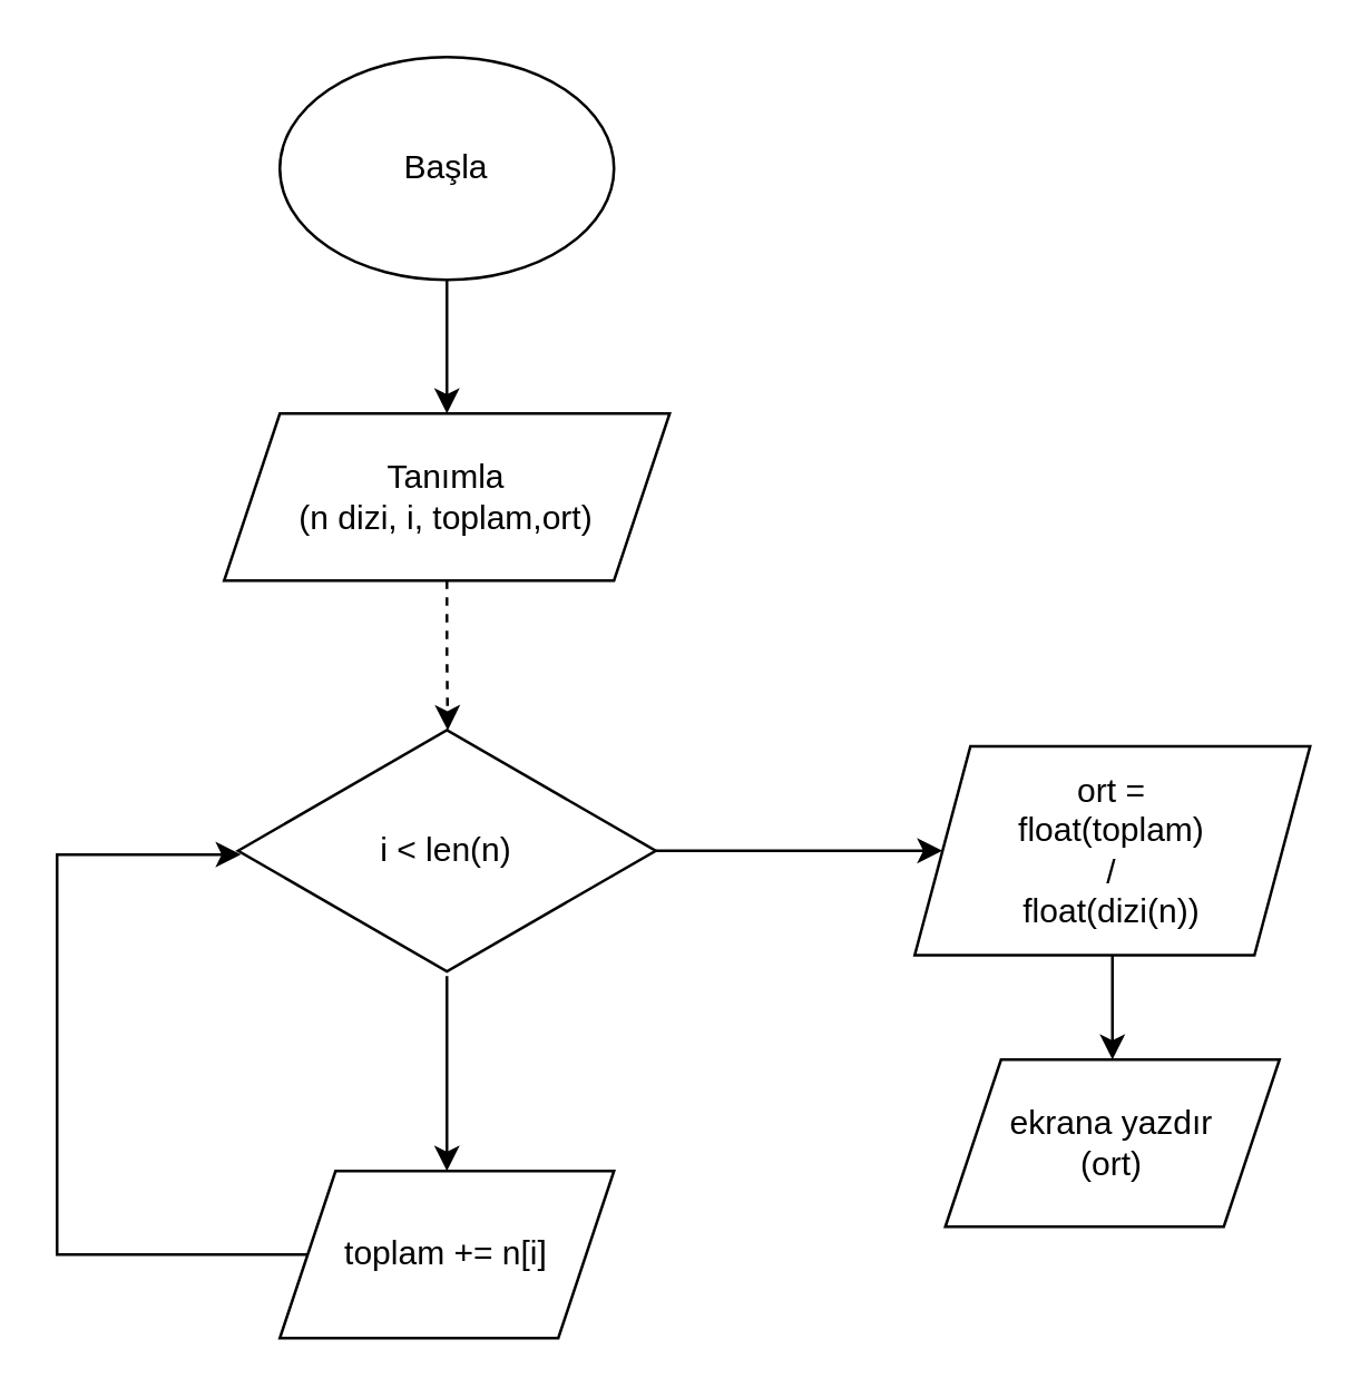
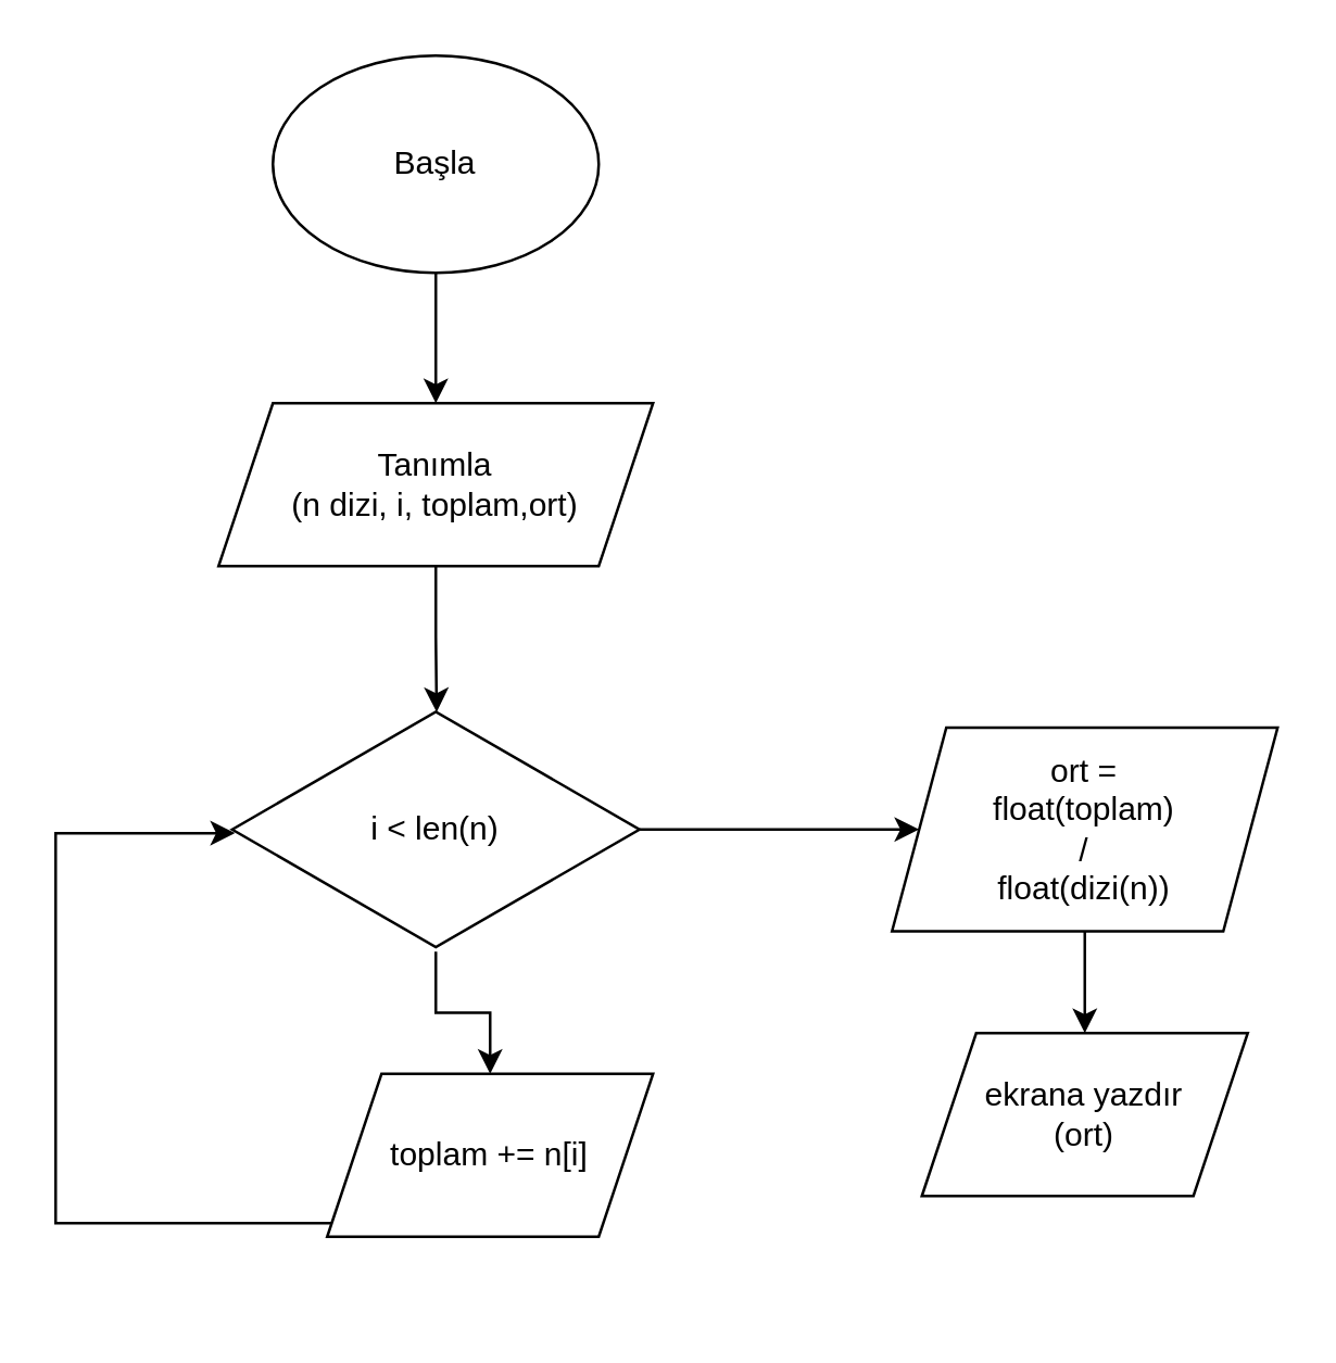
- <mxCell id="4" style="edgeStyle=orthogonalEdgeStyle;rounded=0;orthogonalLoop=1;jettySize=auto;html=1;entryX=0.502;entryY=0.02;entryDx=0;entryDy=0;entryPerimeter=0;dashed=1;" edge="1" parent="1" source="5" target="8"><mxGeometry relative="1" as="geometry" /></mxCell>
+ <mxCell id="4" style="edgeStyle=orthogonalEdgeStyle;rounded=0;orthogonalLoop=1;jettySize=auto;html=1;entryX=0.502;entryY=0.02;entryDx=0;entryDy=0;entryPerimeter=0;" edge="1" parent="1" source="5" target="8"><mxGeometry relative="1" as="geometry" /></mxCell>
- <mxCell id="10" value="toplam += n[i]" style="shape=parallelogram;perimeter=parallelogramPerimeter;whiteSpace=wrap;html=1;fixedSize=1;" vertex="1" parent="1"><mxGeometry x="100" y="420" width="120" height="60" as="geometry" /></mxCell>
+ <mxCell id="10" value="toplam += n[i]" style="shape=parallelogram;perimeter=parallelogramPerimeter;whiteSpace=wrap;html=1;fixedSize=1;" vertex="1" parent="1"><mxGeometry x="120" y="395" width="120" height="60" as="geometry" /></mxCell>
